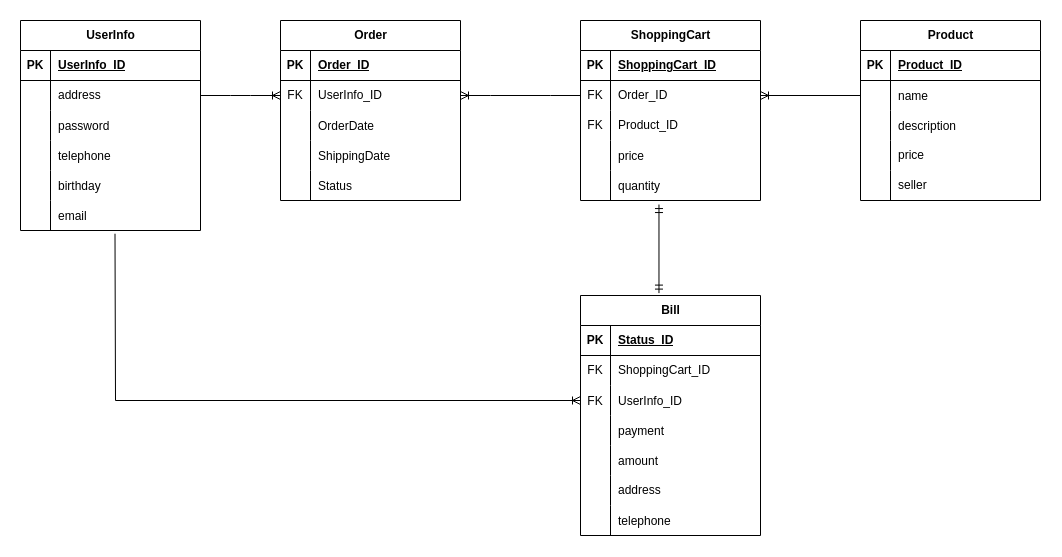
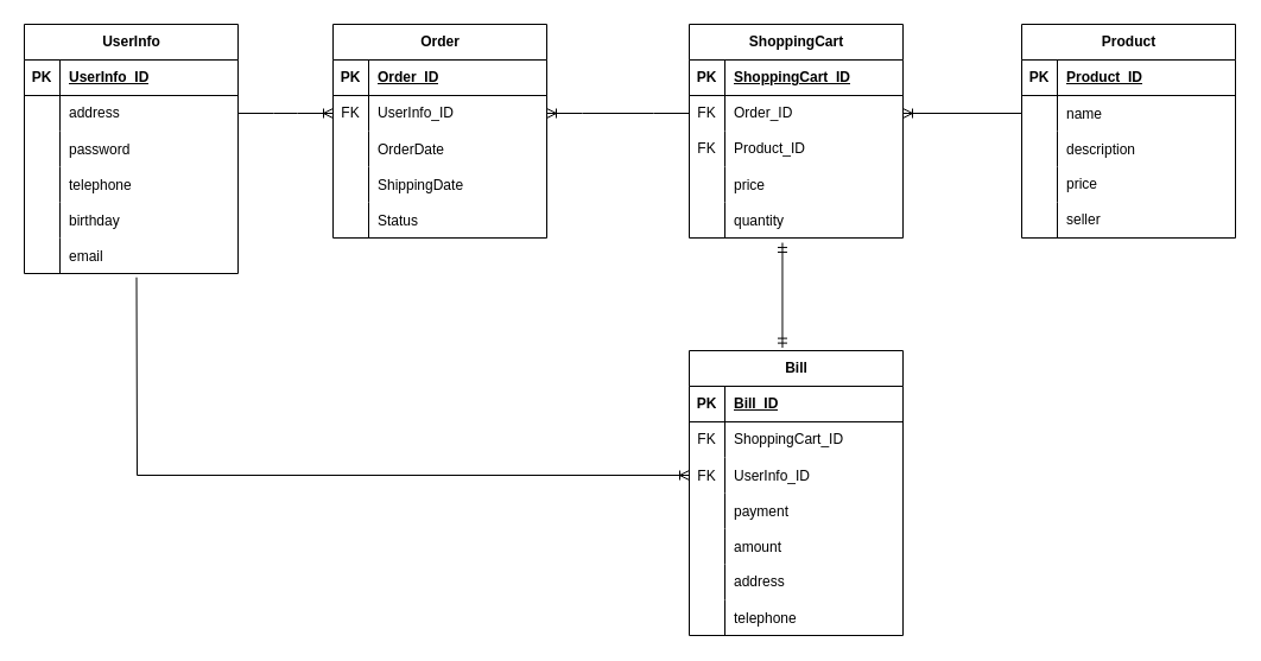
- <mxCell id="40" value="Status_ID" style="shape=partialRectangle;connectable=0;fillColor=none;top=0;left=0;bottom=0;right=0;align=left;spacingLeft=6;fontStyle=5;overflow=hidden;whiteSpace=wrap;html=1;" parent="38" vertex="1"><mxGeometry x="30" width="150" height="30" as="geometry"><mxRectangle width="150" height="30" as="alternateBounds" /></mxGeometry></mxCell>
+ <mxCell id="40" value="Bill_ID" style="shape=partialRectangle;connectable=0;fillColor=none;top=0;left=0;bottom=0;right=0;align=left;spacingLeft=6;fontStyle=5;overflow=hidden;whiteSpace=wrap;html=1;" parent="38" vertex="1"><mxGeometry x="30" width="150" height="30" as="geometry"><mxRectangle width="150" height="30" as="alternateBounds" /></mxGeometry></mxCell>
